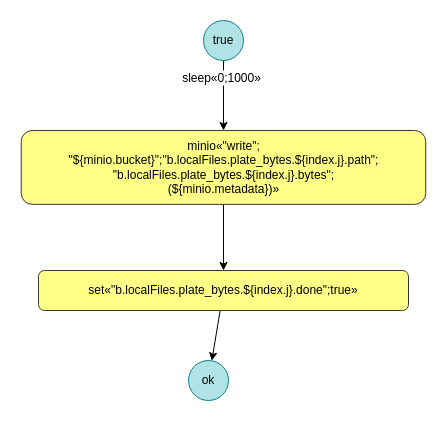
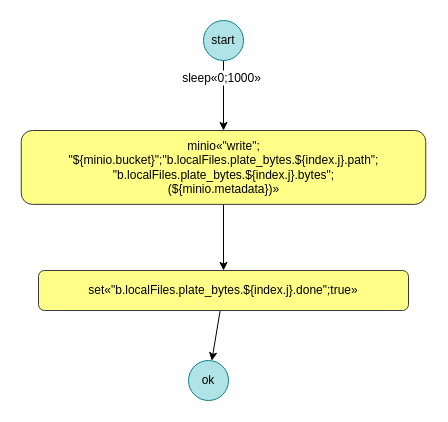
- <mxCell id="4" value="true" style="ellipse;whiteSpace=wrap;fillColor=#b0e3e6;strokeColor=#0e8088;fontColor=#050505;" parent="1" vertex="1"><mxGeometry x="203" y="20" width="40" height="40" as="geometry" /></mxCell>
+ <mxCell id="4" value="start" style="ellipse;whiteSpace=wrap;fillColor=#b0e3e6;strokeColor=#0e8088;fontColor=#050505;" parent="1" vertex="1"><mxGeometry x="203" y="20" width="40" height="40" as="geometry" /></mxCell>
